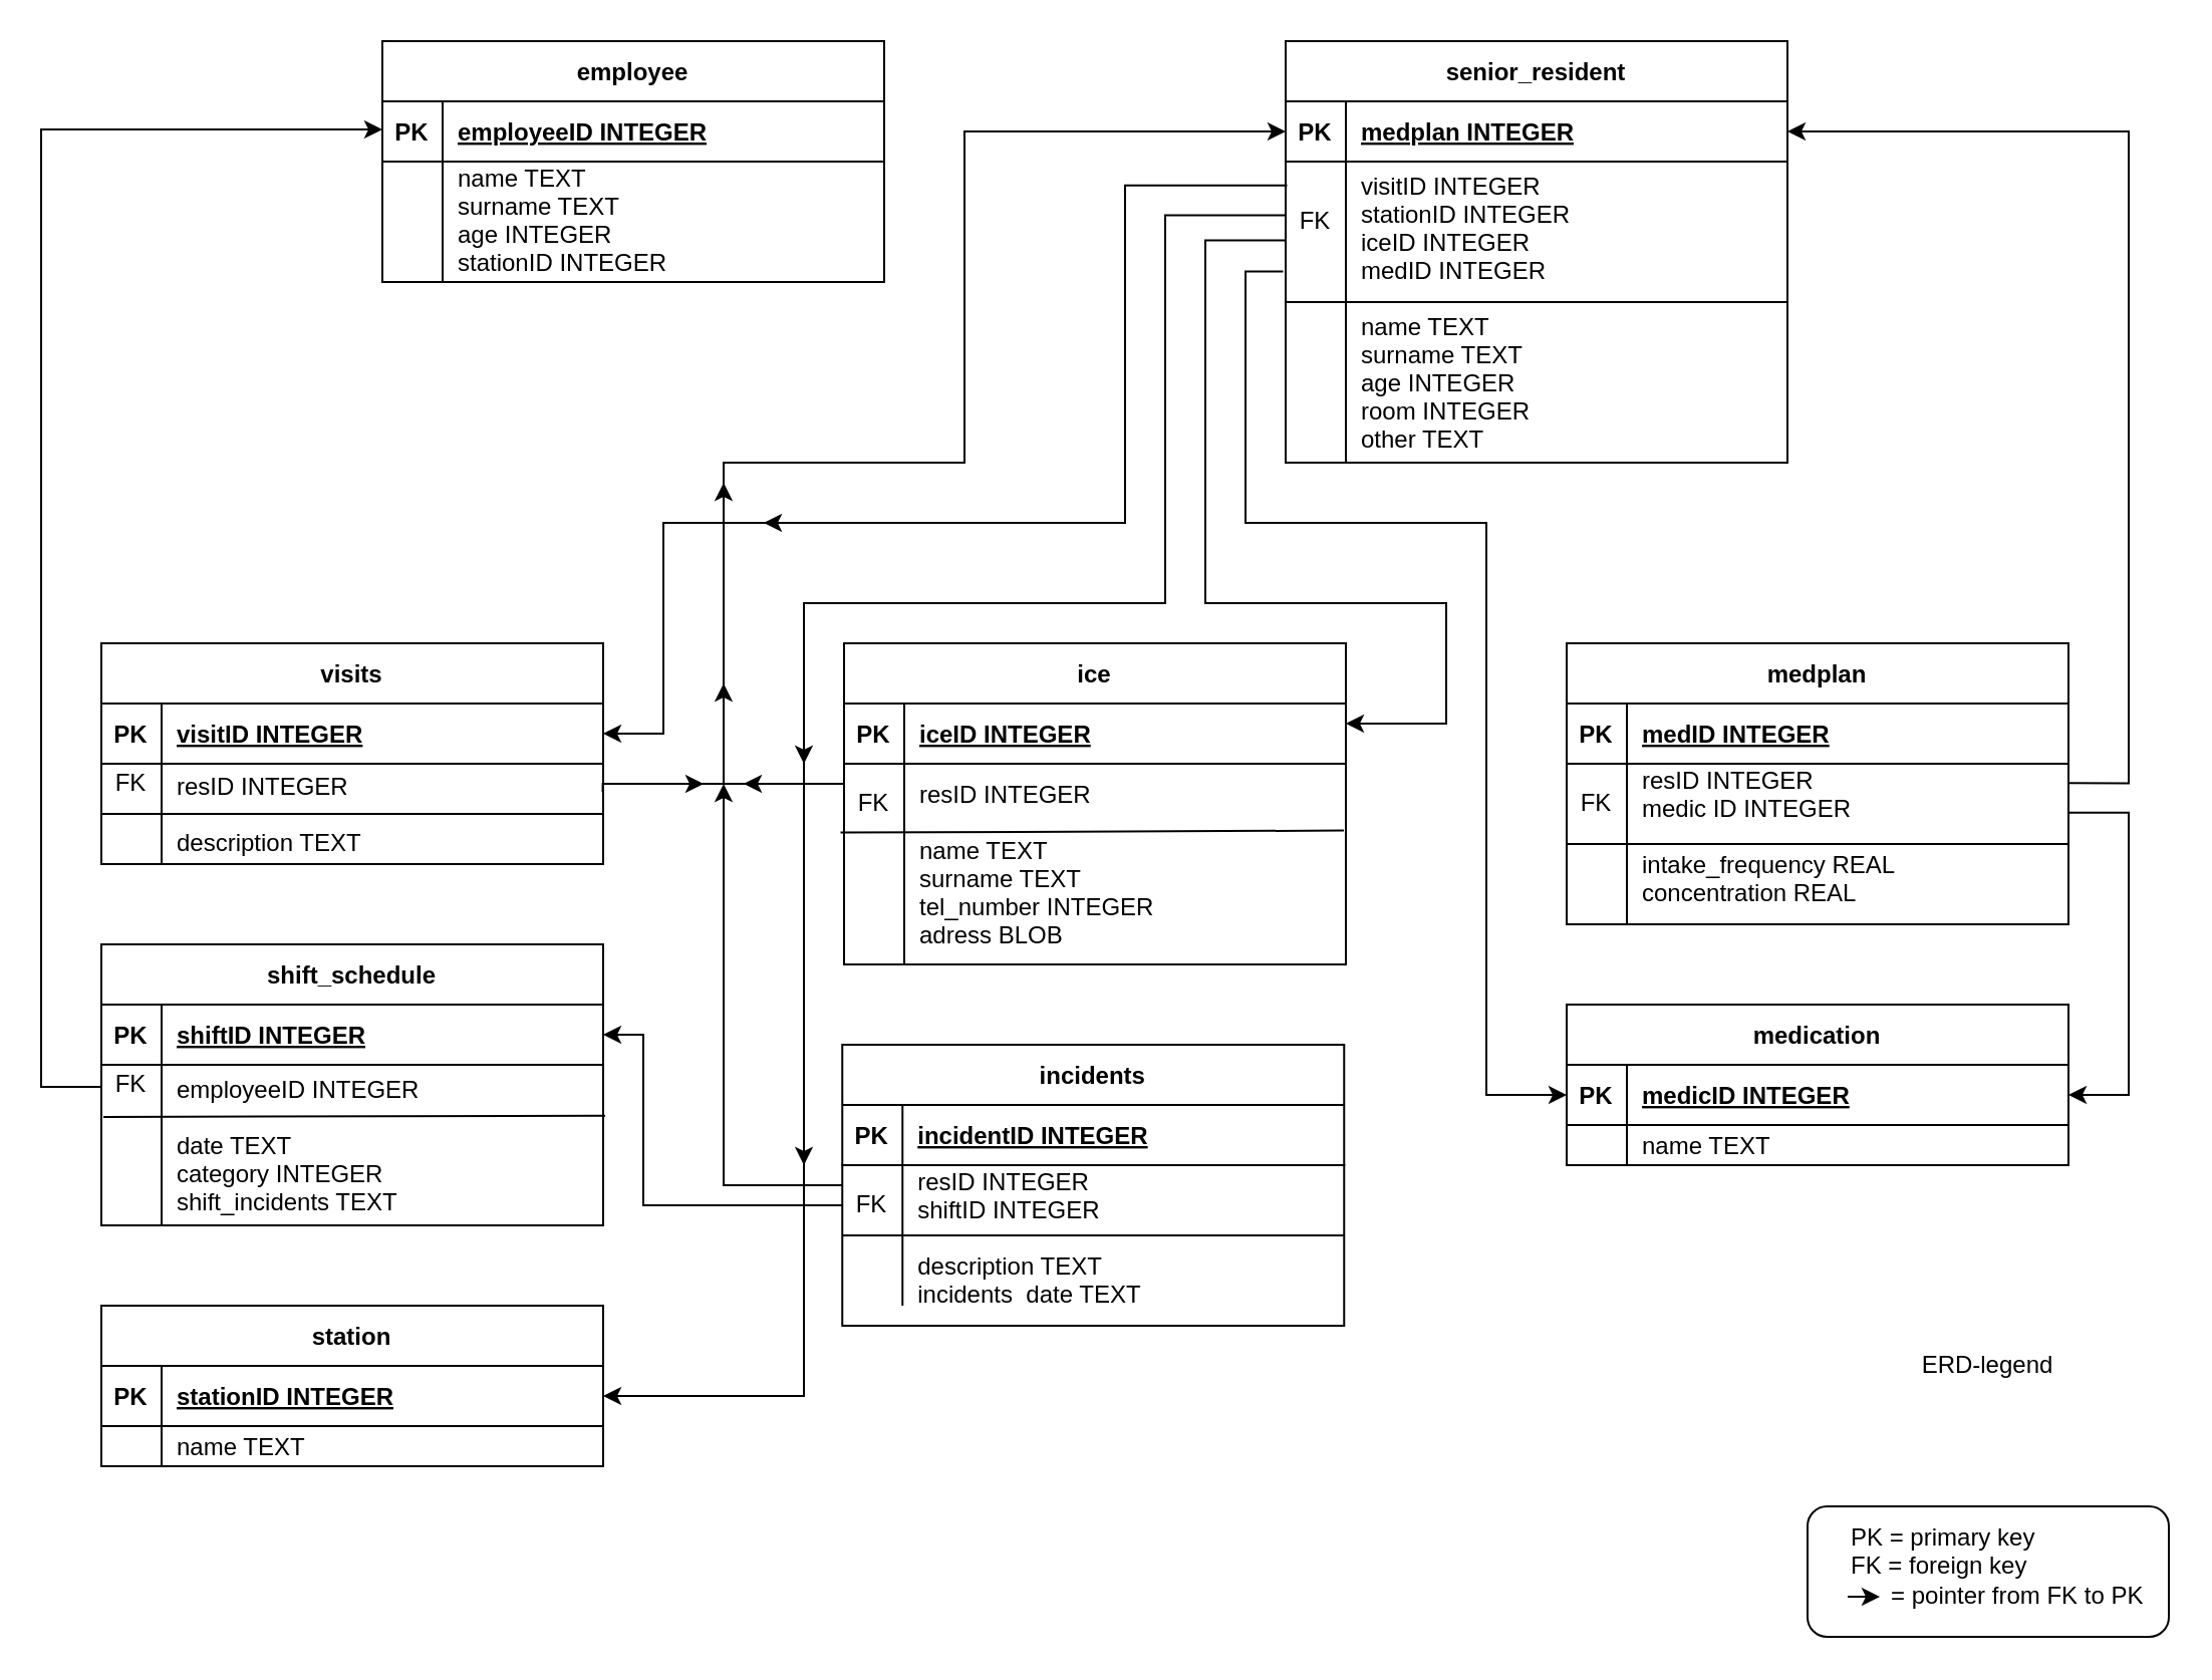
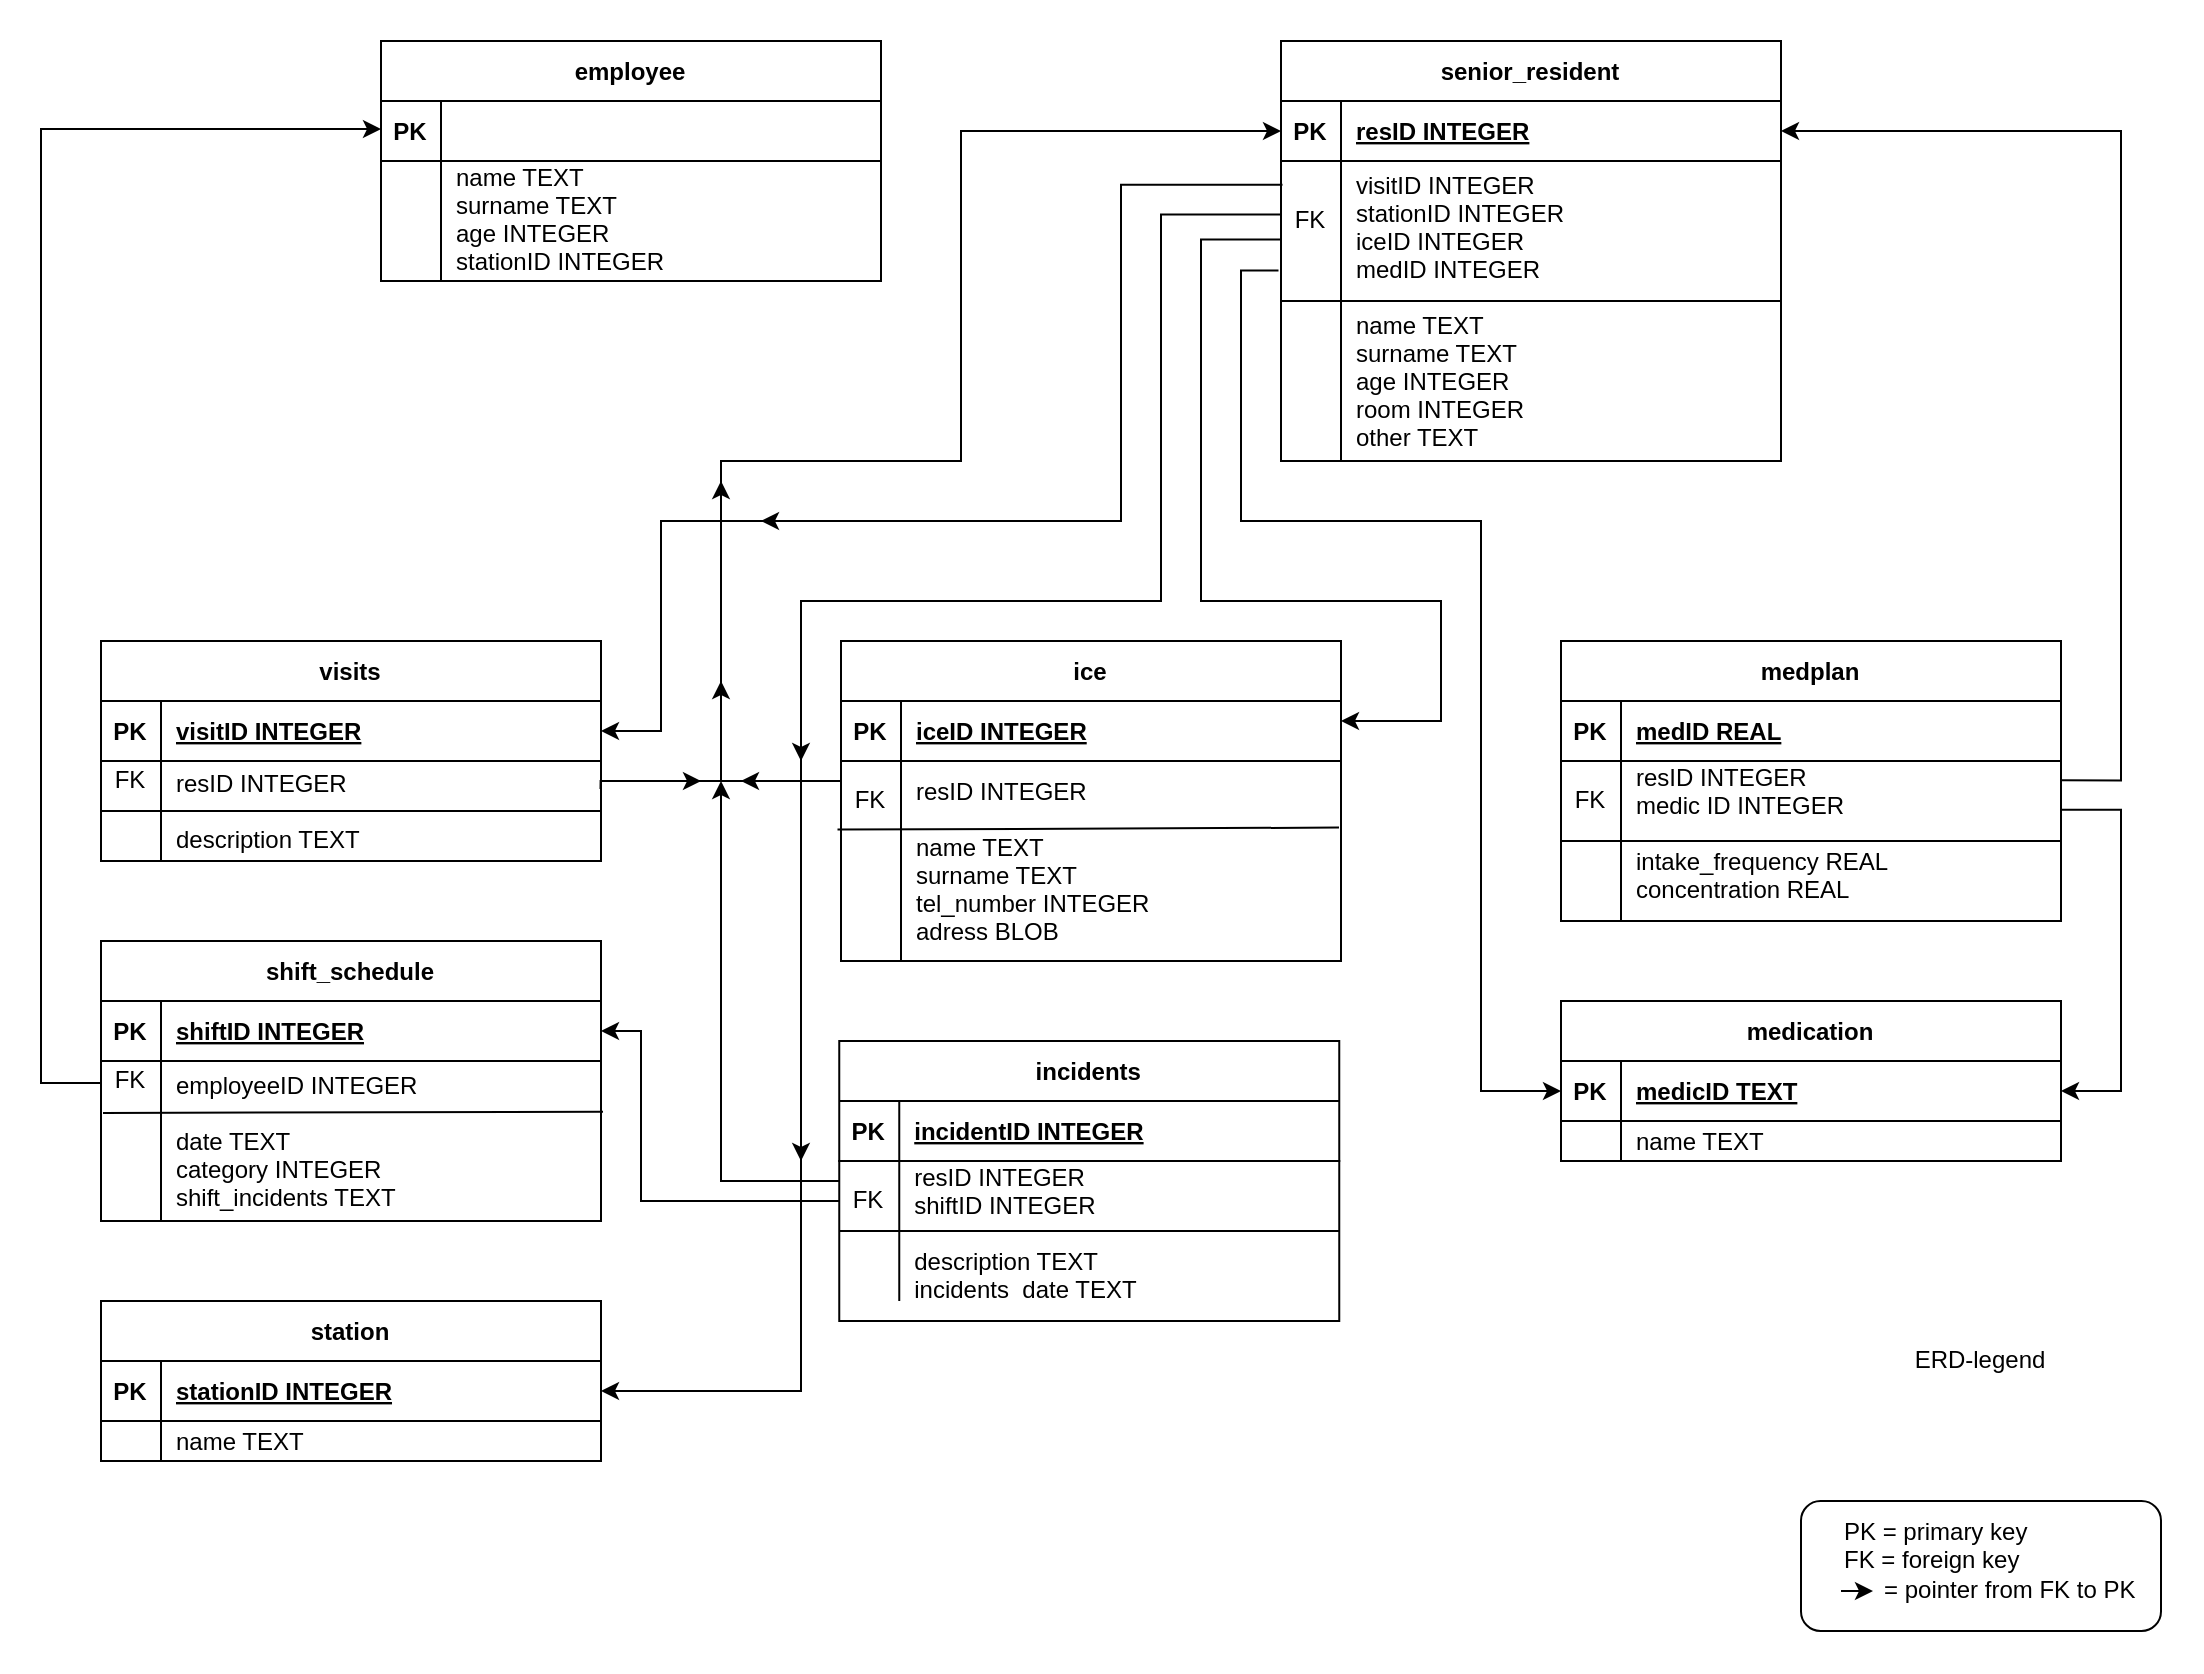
- <mxCell id="28" value="employeeID INTEGER" style="shape=partialRectangle;overflow=hidden;connectable=0;fillColor=none;top=0;left=0;bottom=0;right=0;align=left;spacingLeft=6;fontStyle=5;" parent="26" vertex="1"><mxGeometry x="30" width="220" height="30" as="geometry" /></mxCell>
- <mxCell id="21" value="medplan INTEGER" style="shape=partialRectangle;overflow=hidden;connectable=0;fillColor=none;top=0;left=0;bottom=0;right=0;align=left;spacingLeft=6;fontStyle=5;" parent="19" vertex="1"><mxGeometry x="30" width="220" height="30" as="geometry" /></mxCell>
+ <mxCell id="21" value="resID INTEGER" style="shape=partialRectangle;overflow=hidden;connectable=0;fillColor=none;top=0;left=0;bottom=0;right=0;align=left;spacingLeft=6;fontStyle=5;" parent="19" vertex="1"><mxGeometry x="30" width="220" height="30" as="geometry" /></mxCell>
- <mxCell id="43" value="medID INTEGER" style="shape=partialRectangle;overflow=hidden;connectable=0;fillColor=none;top=0;left=0;bottom=0;right=0;align=left;spacingLeft=6;fontStyle=5;" parent="41" vertex="1"><mxGeometry x="30" width="220" height="30" as="geometry" /></mxCell>
+ <mxCell id="43" value="medID REAL" style="shape=partialRectangle;overflow=hidden;connectable=0;fillColor=none;top=0;left=0;bottom=0;right=0;align=left;spacingLeft=6;fontStyle=5;" parent="41" vertex="1"><mxGeometry x="30" width="220" height="30" as="geometry" /></mxCell>
- <mxCell id="35" value="medicID INTEGER" style="shape=partialRectangle;overflow=hidden;connectable=0;fillColor=none;top=0;left=0;bottom=0;right=0;align=left;spacingLeft=6;fontStyle=5;" parent="33" vertex="1"><mxGeometry x="30" width="220" height="30" as="geometry" /></mxCell>
+ <mxCell id="35" value="medicID TEXT" style="shape=partialRectangle;overflow=hidden;connectable=0;fillColor=none;top=0;left=0;bottom=0;right=0;align=left;spacingLeft=6;fontStyle=5;" parent="33" vertex="1"><mxGeometry x="30" width="220" height="30" as="geometry" /></mxCell>
